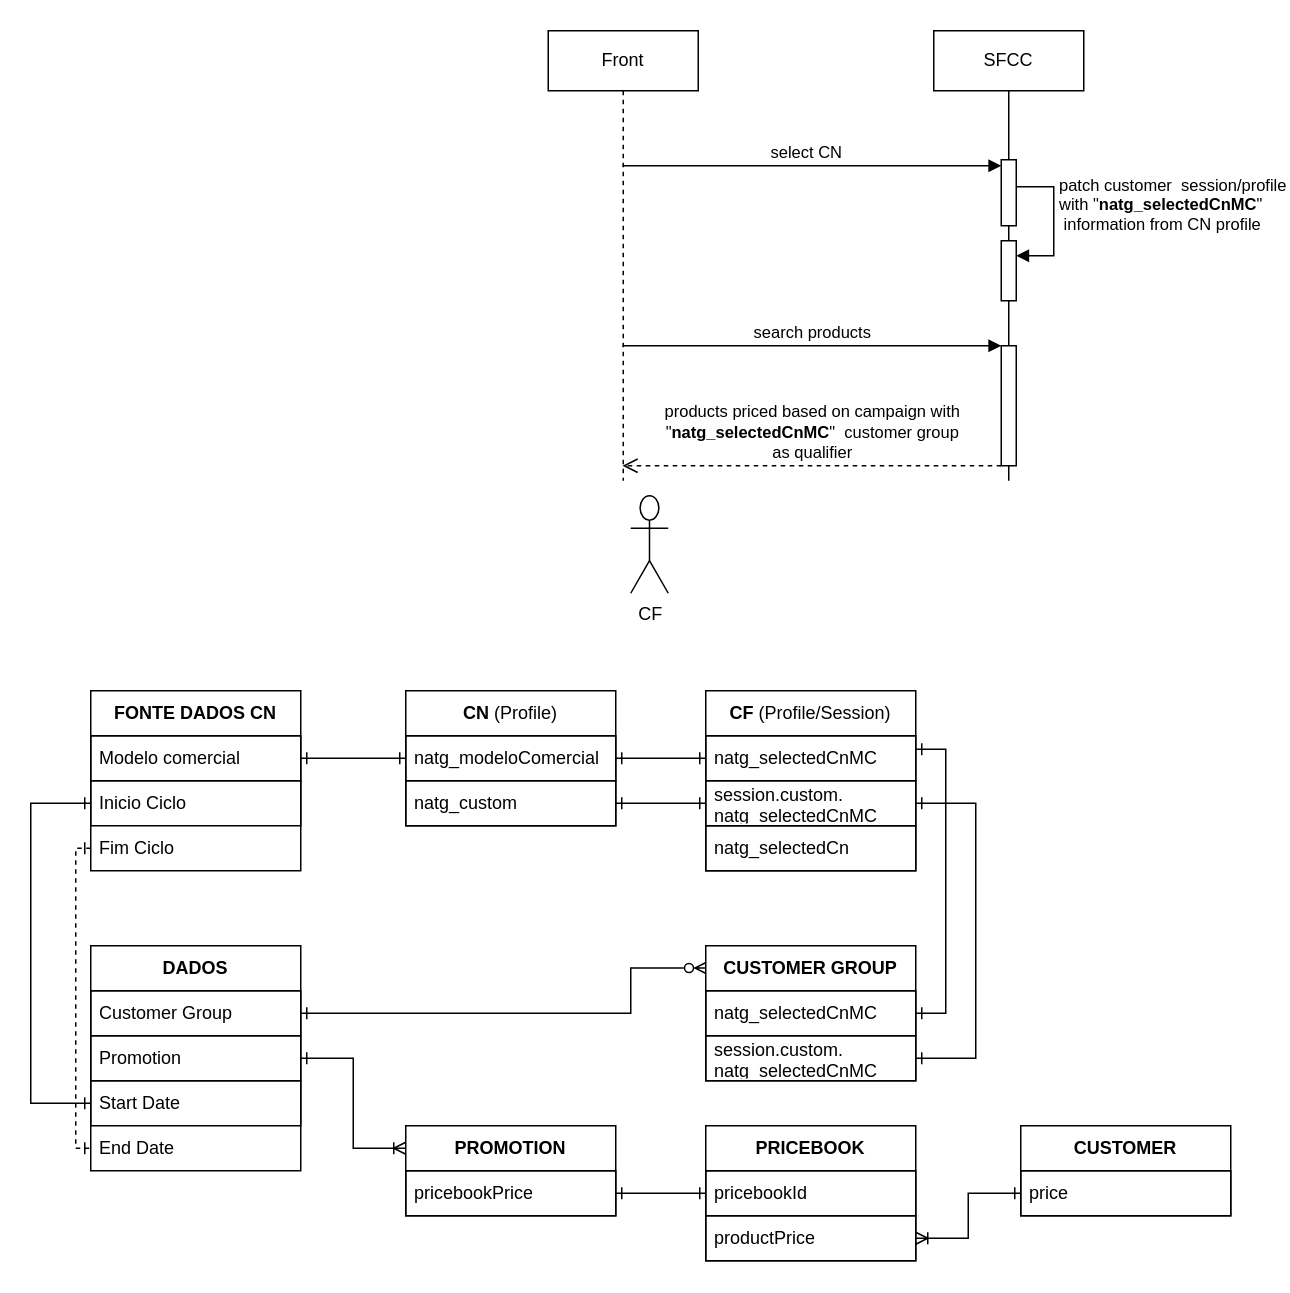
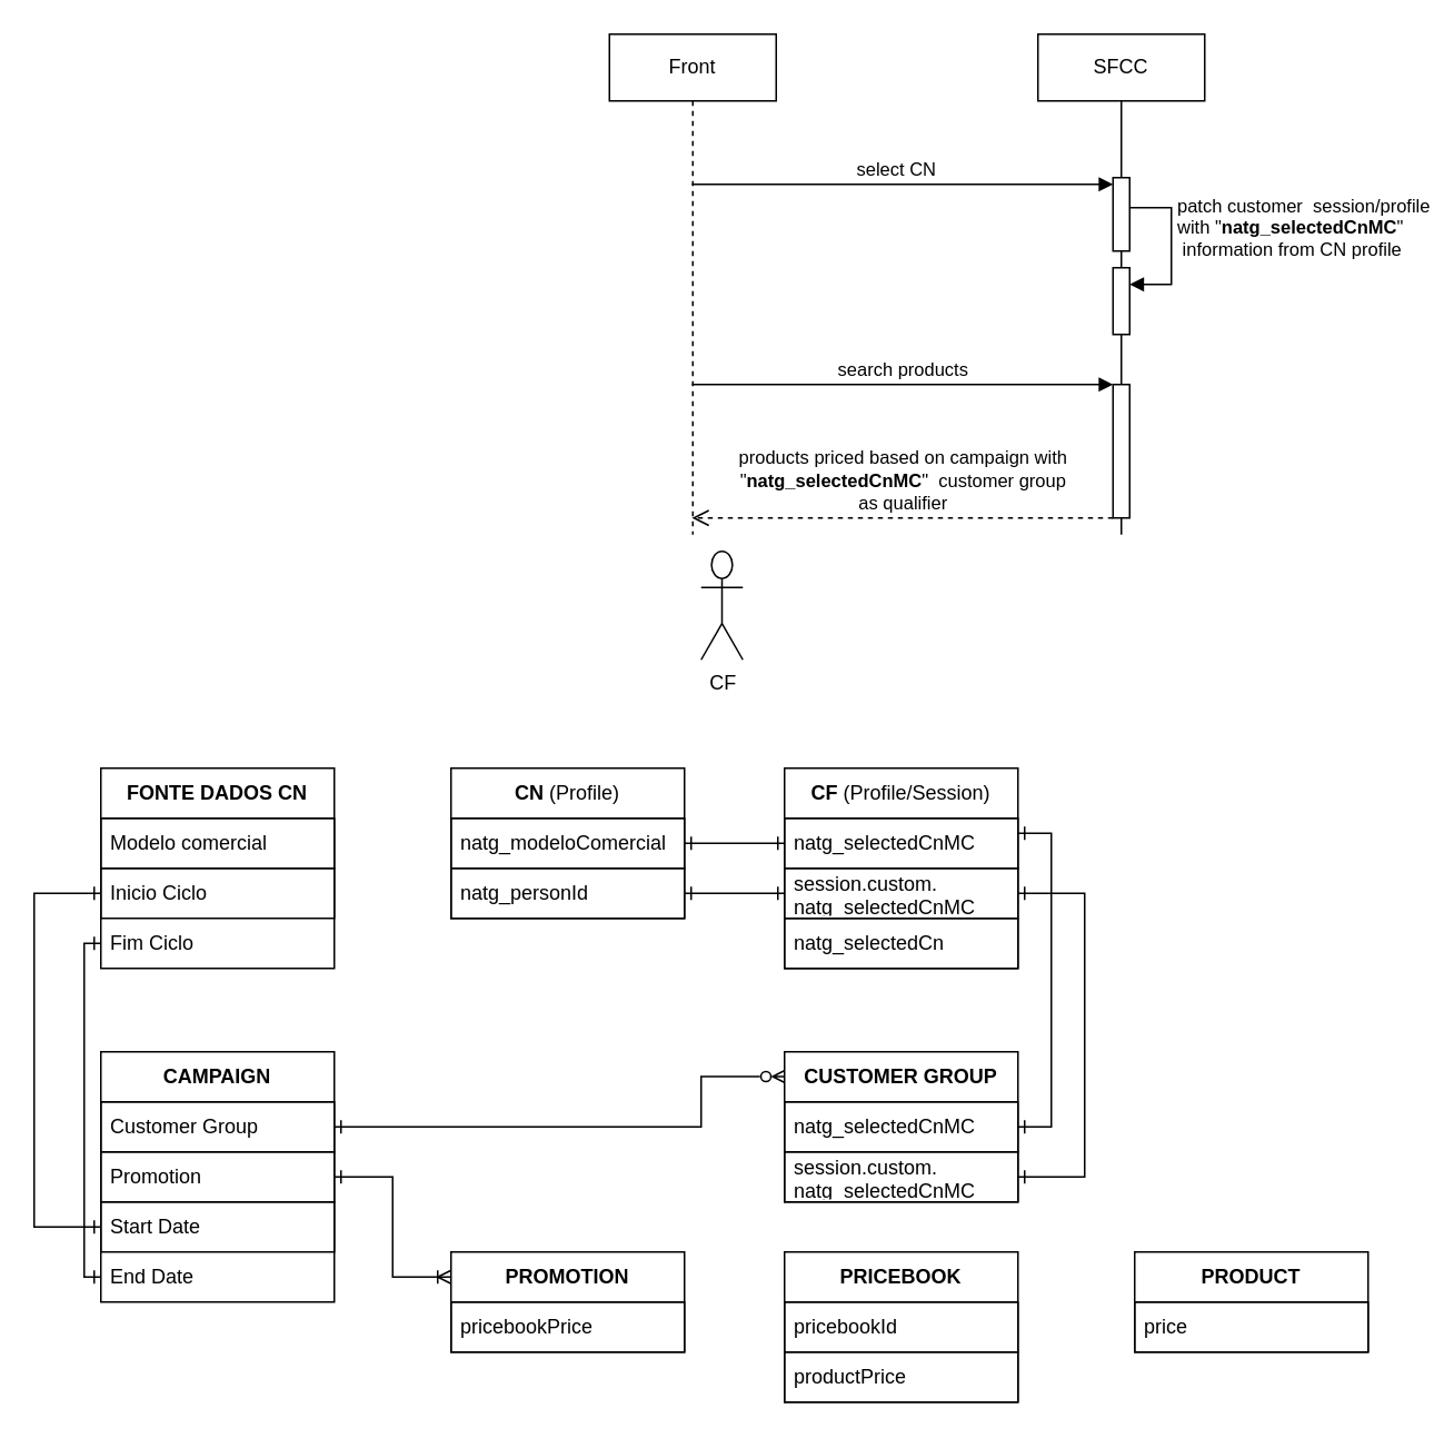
- <mxCell id="37" style="edgeStyle=orthogonalEdgeStyle;rounded=0;orthogonalLoop=1;jettySize=auto;html=1;exitX=1;exitY=0.5;exitDx=0;exitDy=0;entryX=0;entryY=0.5;entryDx=0;entryDy=0;startArrow=ERone;startFill=0;endArrow=ERone;endFill=0;" edge="1" parent="1" source="16" target="13"><mxGeometry relative="1" as="geometry" /></mxCell>
- <mxCell id="14" value="natg_custom" style="text;strokeColor=default;fillColor=none;align=left;verticalAlign=middle;spacingLeft=4;spacingRight=4;overflow=hidden;points=[[0,0.5],[1,0.5]];portConstraint=eastwest;rotatable=0;whiteSpace=wrap;html=1;" vertex="1" parent="12"><mxGeometry y="60" width="140" height="30" as="geometry" /></mxCell>
+ <mxCell id="14" value="natg_personId" style="text;strokeColor=default;fillColor=none;align=left;verticalAlign=middle;spacingLeft=4;spacingRight=4;overflow=hidden;points=[[0,0.5],[1,0.5]];portConstraint=eastwest;rotatable=0;whiteSpace=wrap;html=1;" vertex="1" parent="12"><mxGeometry y="60" width="140" height="30" as="geometry" /></mxCell>
- <mxCell id="19" value="&lt;b&gt;DADOS&lt;/b&gt;" style="swimlane;fontStyle=0;childLayout=stackLayout;horizontal=1;startSize=30;horizontalStack=0;resizeParent=1;resizeParentMax=0;resizeLast=0;collapsible=0;marginBottom=0;whiteSpace=wrap;html=1;" vertex="1" parent="1"><mxGeometry x="60" y="630" width="140" height="150" as="geometry" /></mxCell>
+ <mxCell id="19" value="&lt;b&gt;CAMPAIGN&lt;/b&gt;" style="swimlane;fontStyle=0;childLayout=stackLayout;horizontal=1;startSize=30;horizontalStack=0;resizeParent=1;resizeParentMax=0;resizeLast=0;collapsible=0;marginBottom=0;whiteSpace=wrap;html=1;" vertex="1" parent="1"><mxGeometry x="60" y="630" width="140" height="150" as="geometry" /></mxCell>
- <mxCell id="36" style="edgeStyle=orthogonalEdgeStyle;rounded=0;orthogonalLoop=1;jettySize=auto;html=1;exitX=0;exitY=0.5;exitDx=0;exitDy=0;entryX=0;entryY=0.5;entryDx=0;entryDy=0;startArrow=ERone;startFill=0;endArrow=ERone;endFill=0;dashed=1;" edge="1" parent="1" source="18" target="23"><mxGeometry relative="1" as="geometry"><Array as="points"><mxPoint x="50" y="565" /><mxPoint x="50" y="765" /></Array></mxGeometry></mxCell>
+ <mxCell id="36" style="edgeStyle=orthogonalEdgeStyle;rounded=0;orthogonalLoop=1;jettySize=auto;html=1;exitX=0;exitY=0.5;exitDx=0;exitDy=0;entryX=0;entryY=0.5;entryDx=0;entryDy=0;startArrow=ERone;startFill=0;endArrow=ERone;endFill=0;" edge="1" parent="1" source="18" target="23"><mxGeometry relative="1" as="geometry"><Array as="points"><mxPoint x="50" y="565" /><mxPoint x="50" y="765" /></Array></mxGeometry></mxCell>
- <mxCell id="30" value="&lt;b&gt;CUSTOMER&lt;/b&gt;" style="swimlane;fontStyle=0;childLayout=stackLayout;horizontal=1;startSize=30;horizontalStack=0;resizeParent=1;resizeParentMax=0;resizeLast=0;collapsible=0;marginBottom=0;whiteSpace=wrap;html=1;" vertex="1" parent="1"><mxGeometry x="680" y="750" width="140" height="60" as="geometry" /></mxCell>
+ <mxCell id="30" value="&lt;b&gt;PRODUCT&lt;/b&gt;" style="swimlane;fontStyle=0;childLayout=stackLayout;horizontal=1;startSize=30;horizontalStack=0;resizeParent=1;resizeParentMax=0;resizeLast=0;collapsible=0;marginBottom=0;whiteSpace=wrap;html=1;" vertex="1" parent="1"><mxGeometry x="680" y="750" width="140" height="60" as="geometry" /></mxCell>
- <mxCell id="46" style="edgeStyle=orthogonalEdgeStyle;rounded=0;orthogonalLoop=1;jettySize=auto;html=1;exitX=1;exitY=0.5;exitDx=0;exitDy=0;entryX=0;entryY=0.5;entryDx=0;entryDy=0;startArrow=ERone;startFill=0;endArrow=ERone;endFill=0;" edge="1" parent="1" source="29" target="33"><mxGeometry relative="1" as="geometry" /></mxCell>
- <mxCell id="48" style="edgeStyle=orthogonalEdgeStyle;rounded=0;orthogonalLoop=1;jettySize=auto;html=1;exitX=1;exitY=0.5;exitDx=0;exitDy=0;entryX=0;entryY=0.5;entryDx=0;entryDy=0;startArrow=ERoneToMany;startFill=0;endArrow=ERone;endFill=0;" edge="1" parent="1" source="34" target="31"><mxGeometry relative="1" as="geometry" /></mxCell>
